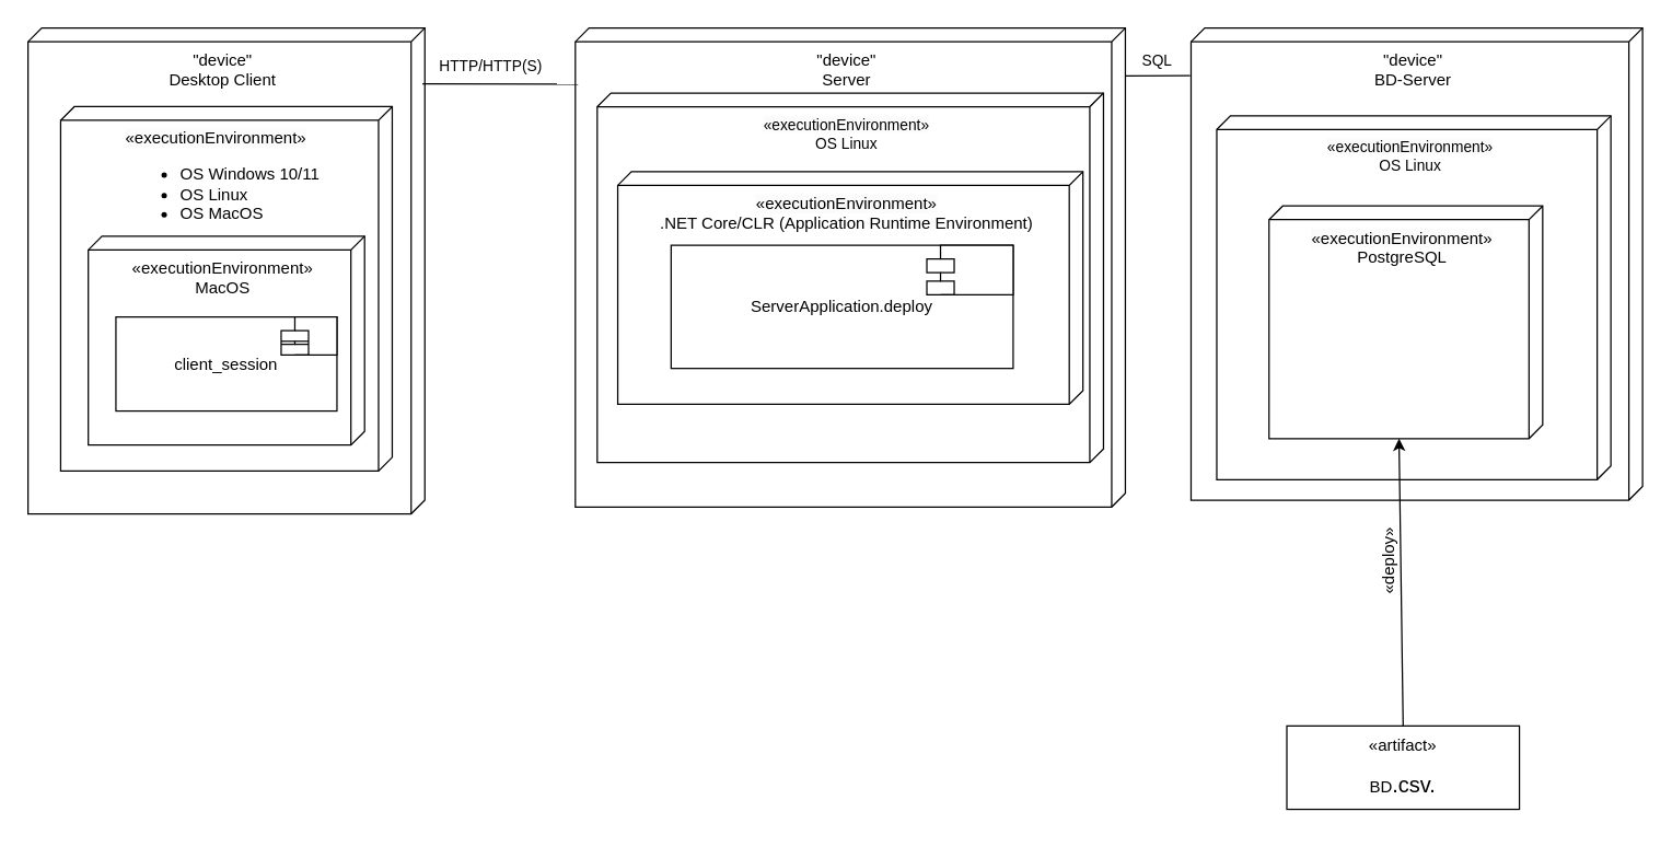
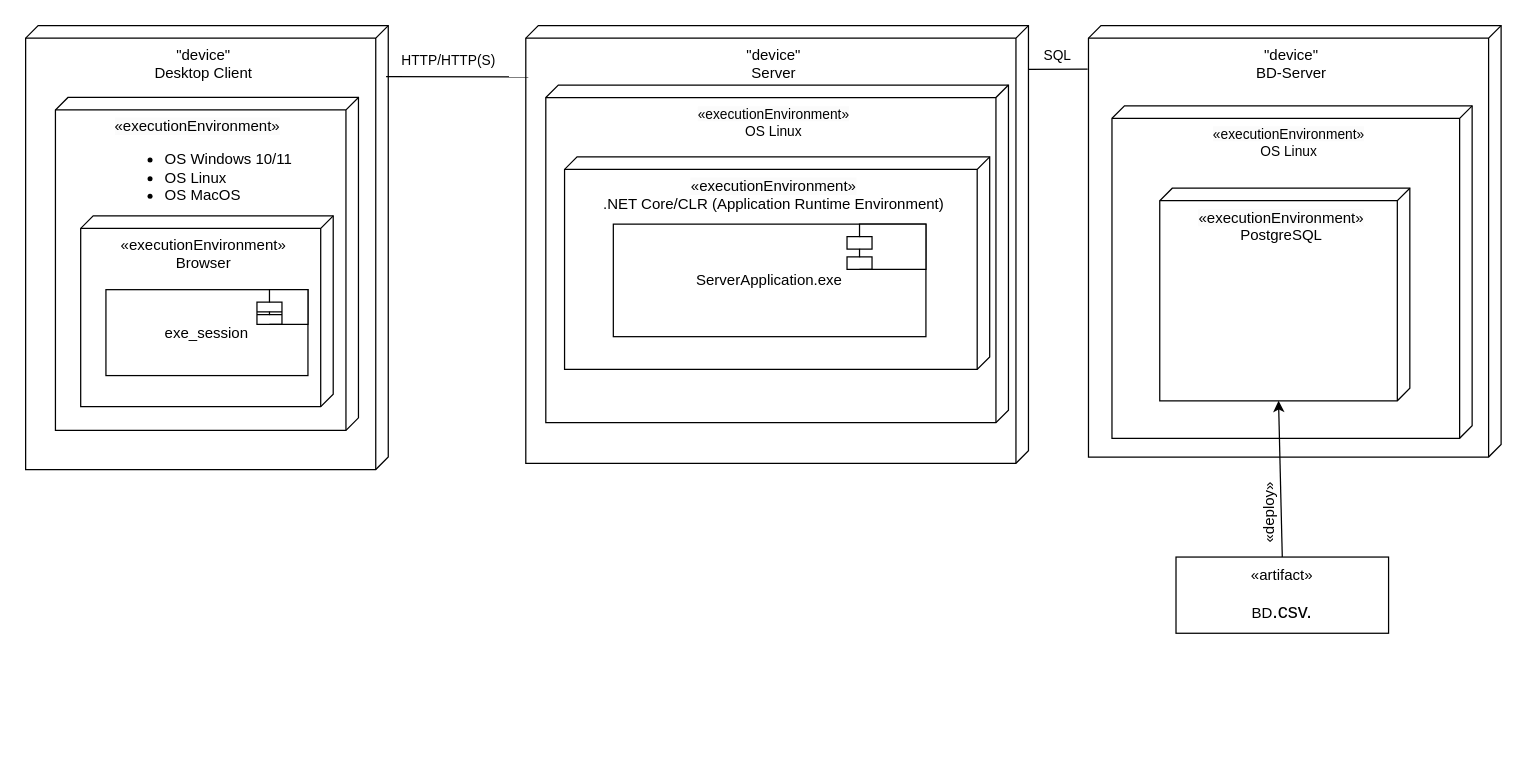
- <mxCell id="4" value="&lt;div&gt;&lt;span style=&quot;font-weight: normal;&quot;&gt;«executionEnvironment»&lt;/span&gt;&lt;/div&gt;&lt;div&gt;&lt;span style=&quot;font-weight: normal;&quot;&gt;MacOS&lt;/span&gt;&lt;/div&gt;" style="verticalAlign=top;align=center;shape=cube;size=10;direction=south;html=1;boundedLbl=1;spacingLeft=5;whiteSpace=wrap;fontStyle=1" vertex="1" parent="2"><mxGeometry x="44.025" y="152.143" width="201.95" height="152.604" as="geometry" /></mxCell>
+ <mxCell id="4" value="&lt;div&gt;&lt;span style=&quot;font-weight: normal;&quot;&gt;«executionEnvironment»&lt;/span&gt;&lt;/div&gt;&lt;div&gt;&lt;span style=&quot;font-weight: normal;&quot;&gt;Browser&lt;/span&gt;&lt;/div&gt;" style="verticalAlign=top;align=center;shape=cube;size=10;direction=south;html=1;boundedLbl=1;spacingLeft=5;whiteSpace=wrap;fontStyle=1" vertex="1" parent="2"><mxGeometry x="44.025" y="152.143" width="201.95" height="152.604" as="geometry" /></mxCell>
- <mxCell id="19" value="ServerApplication.deploy" style="html=1;whiteSpace=wrap;" vertex="1" parent="18"><mxGeometry width="250" height="90" as="geometry" /></mxCell>
+ <mxCell id="19" value="ServerApplication.exe" style="html=1;whiteSpace=wrap;" vertex="1" parent="18"><mxGeometry width="250" height="90" as="geometry" /></mxCell>
- <mxCell id="6" value="client_session" style="html=1;whiteSpace=wrap;" vertex="1" parent="5"><mxGeometry width="161.56" height="68.71" as="geometry" /></mxCell>
+ <mxCell id="6" value="exe_session" style="html=1;whiteSpace=wrap;" vertex="1" parent="5"><mxGeometry width="161.56" height="68.71" as="geometry" /></mxCell>
- <mxCell id="22" value="&lt;p&gt;«artifact»&lt;/p&gt;&lt;p&gt;BD&lt;span style=&quot;font-size: 16px;&quot; class=&quot;RichFactdown-StrongEmphasis&quot;&gt;.csv&lt;/span&gt;&lt;span style=&quot;font-size: 16px;&quot;&gt;.&lt;/span&gt;&lt;/p&gt;" style="html=1;whiteSpace=wrap;align=center;" vertex="1" parent="21"><mxGeometry x="40" y="85" width="170" height="60.952" as="geometry" /></mxCell>
+ <mxCell id="22" value="&lt;p&gt;«artifact»&lt;/p&gt;&lt;p&gt;BD&lt;span style=&quot;font-size: 16px;&quot; class=&quot;RichFactdown-StrongEmphasis&quot;&gt;.csv&lt;/span&gt;&lt;span style=&quot;font-size: 16px;&quot;&gt;.&lt;/span&gt;&lt;/p&gt;" style="html=1;whiteSpace=wrap;align=center;" vertex="1" parent="21"><mxGeometry x="40" width="170" height="60.952" as="geometry" /></mxCell>
